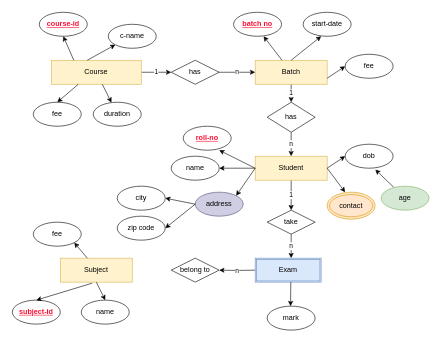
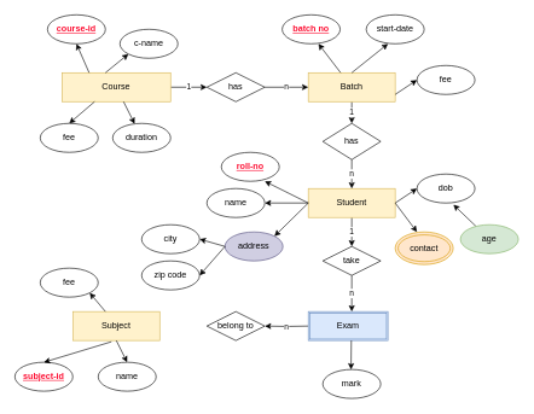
- <mxCell id="18" value="c-name" style="ellipse;whiteSpace=wrap;html=1;" vertex="1" parent="1"><mxGeometry x="180" y="40" width="80" height="40" as="geometry" /></mxCell>
+ <mxCell id="18" value="c-name" style="ellipse;whiteSpace=wrap;html=1;" vertex="1" parent="1"><mxGeometry x="165" y="40" width="80" height="40" as="geometry" /></mxCell>
- <mxCell id="36" value="address" style="ellipse;whiteSpace=wrap;html=1;fillColor=#d0cee2;strokeColor=#56517e;" vertex="1" parent="1"><mxGeometry x="325" y="320" width="80" height="40" as="geometry" /></mxCell>
+ <mxCell id="36" value="address" style="ellipse;whiteSpace=wrap;html=1;fillColor=#d0cee2;strokeColor=#56517e;" vertex="1" parent="1"><mxGeometry x="310" y="320" width="80" height="40" as="geometry" /></mxCell>
- <mxCell id="15" value="take" style="rhombus;whiteSpace=wrap;html=1;" vertex="1" parent="1"><mxGeometry x="445" y="350" width="80" height="40" as="geometry" /></mxCell>
+ <mxCell id="15" value="take" style="rhombus;whiteSpace=wrap;html=1;" vertex="1" parent="1"><mxGeometry x="445" y="340" width="80" height="40" as="geometry" /></mxCell>
